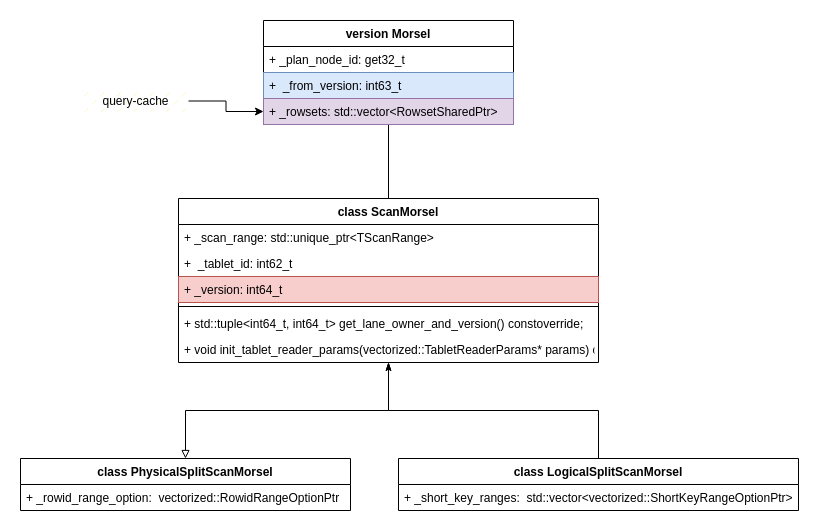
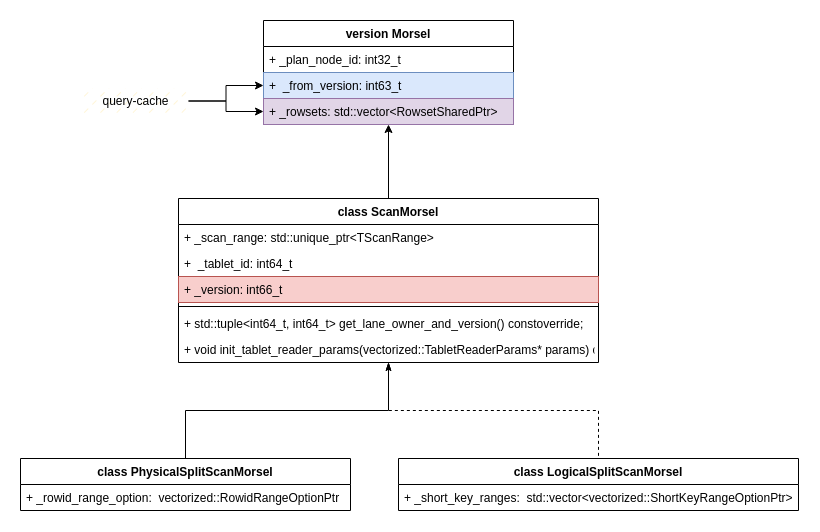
- <mxCell id="17" value="+ _plan_node_id: get32_t" style="text;strokeColor=none;fillColor=none;align=left;verticalAlign=top;spacingLeft=4;spacingRight=4;overflow=hidden;rotatable=0;points=[[0,0.5],[1,0.5]];portConstraint=eastwest;" vertex="1" parent="16"><mxGeometry y="26" width="250" height="26" as="geometry" /></mxCell>
+ <mxCell id="17" value="+ _plan_node_id: int32_t" style="text;strokeColor=none;fillColor=none;align=left;verticalAlign=top;spacingLeft=4;spacingRight=4;overflow=hidden;rotatable=0;points=[[0,0.5],[1,0.5]];portConstraint=eastwest;" vertex="1" parent="16"><mxGeometry y="26" width="250" height="26" as="geometry" /></mxCell>
+ <mxCell id="20" style="edgeStyle=orthogonalEdgeStyle;rounded=0;orthogonalLoop=1;jettySize=auto;html=1;entryX=0;entryY=0.5;entryDx=0;entryDy=0;" edge="1" parent="1" source="22" target="18"><mxGeometry relative="1" as="geometry" /></mxCell>
- <mxCell id="2" style="edgeStyle=orthogonalEdgeStyle;rounded=0;orthogonalLoop=1;jettySize=auto;html=1;entryX=0.5;entryY=1;entryDx=0;entryDy=0;endArrow=none;" edge="1" parent="1" source="9" target="16"><mxGeometry relative="1" as="geometry" /></mxCell>
+ <mxCell id="2" style="edgeStyle=orthogonalEdgeStyle;rounded=0;orthogonalLoop=1;jettySize=auto;html=1;entryX=0.5;entryY=1;entryDx=0;entryDy=0;" edge="1" parent="1" source="9" target="16"><mxGeometry relative="1" as="geometry" /></mxCell>
- <mxCell id="11" value="+  _tablet_id: int62_t" style="text;strokeColor=none;fillColor=none;align=left;verticalAlign=top;spacingLeft=4;spacingRight=4;overflow=hidden;rotatable=0;points=[[0,0.5],[1,0.5]];portConstraint=eastwest;" vertex="1" parent="9"><mxGeometry y="52" width="420" height="26" as="geometry" /></mxCell>
+ <mxCell id="11" value="+  _tablet_id: int64_t" style="text;strokeColor=none;fillColor=none;align=left;verticalAlign=top;spacingLeft=4;spacingRight=4;overflow=hidden;rotatable=0;points=[[0,0.5],[1,0.5]];portConstraint=eastwest;" vertex="1" parent="9"><mxGeometry y="52" width="420" height="26" as="geometry" /></mxCell>
- <mxCell id="12" value="+ _version: int64_t" style="text;strokeColor=#b85450;fillColor=#f8cecc;align=left;verticalAlign=top;spacingLeft=4;spacingRight=4;overflow=hidden;rotatable=0;points=[[0,0.5],[1,0.5]];portConstraint=eastwest;" vertex="1" parent="9"><mxGeometry y="78" width="420" height="26" as="geometry" /></mxCell>
+ <mxCell id="12" value="+ _version: int66_t" style="text;strokeColor=#b85450;fillColor=#f8cecc;align=left;verticalAlign=top;spacingLeft=4;spacingRight=4;overflow=hidden;rotatable=0;points=[[0,0.5],[1,0.5]];portConstraint=eastwest;" vertex="1" parent="9"><mxGeometry y="78" width="420" height="26" as="geometry" /></mxCell>
- <mxCell id="4" style="edgeStyle=orthogonalEdgeStyle;rounded=0;orthogonalLoop=1;jettySize=auto;html=1;startArrow=classicThin;startFill=1;endArrow=none;endFill=0;" edge="1" parent="1" source="9" target="5"><mxGeometry relative="1" as="geometry" /></mxCell>
+ <mxCell id="4" style="edgeStyle=orthogonalEdgeStyle;rounded=0;orthogonalLoop=1;jettySize=auto;html=1;startArrow=classicThin;startFill=1;endArrow=none;endFill=0;dashed=1;" edge="1" parent="1" source="9" target="5"><mxGeometry relative="1" as="geometry" /></mxCell>
- <mxCell id="3" style="edgeStyle=orthogonalEdgeStyle;rounded=0;orthogonalLoop=1;jettySize=auto;html=1;startArrow=classicThin;startFill=1;endArrow=block;endFill=0;" edge="1" parent="1" source="9" target="7"><mxGeometry relative="1" as="geometry" /></mxCell>
+ <mxCell id="3" style="edgeStyle=orthogonalEdgeStyle;rounded=0;orthogonalLoop=1;jettySize=auto;html=1;startArrow=classicThin;startFill=1;endArrow=none;endFill=0;" edge="1" parent="1" source="9" target="7"><mxGeometry relative="1" as="geometry" /></mxCell>
